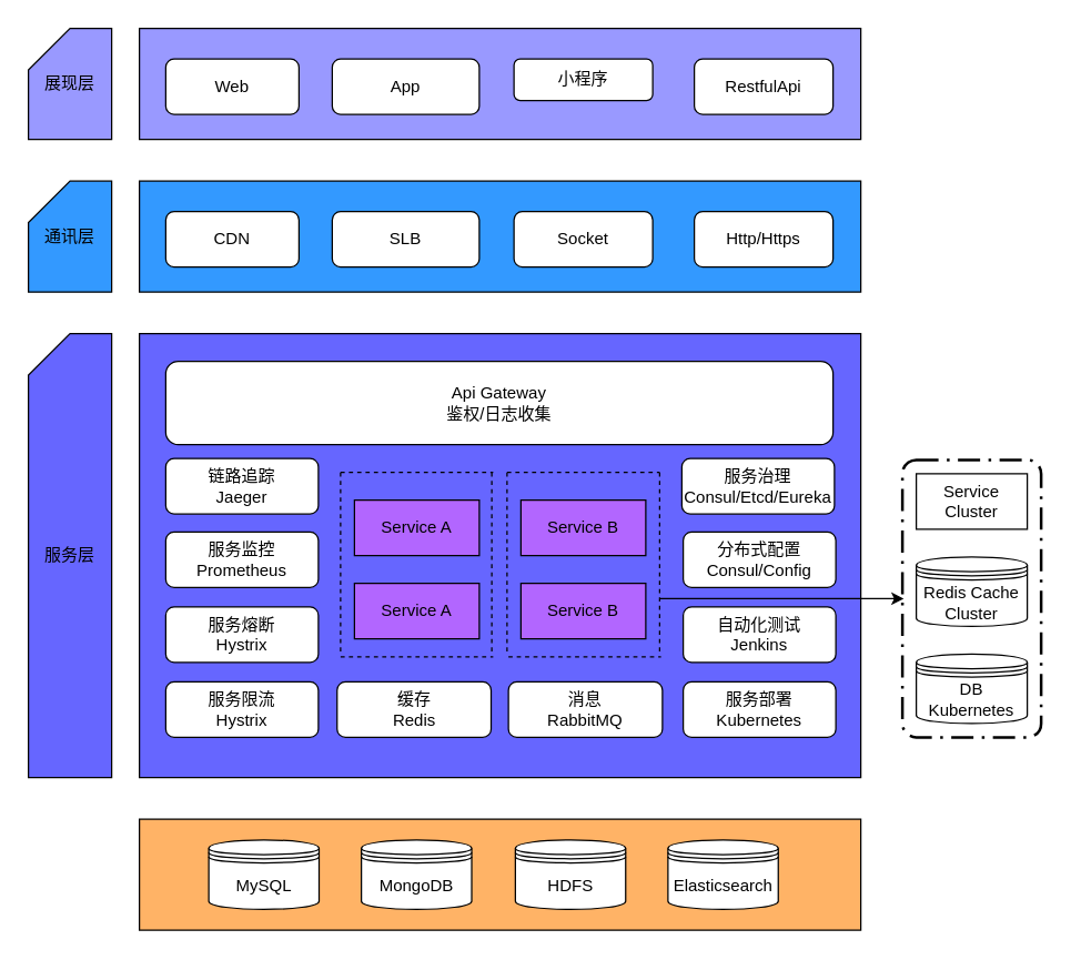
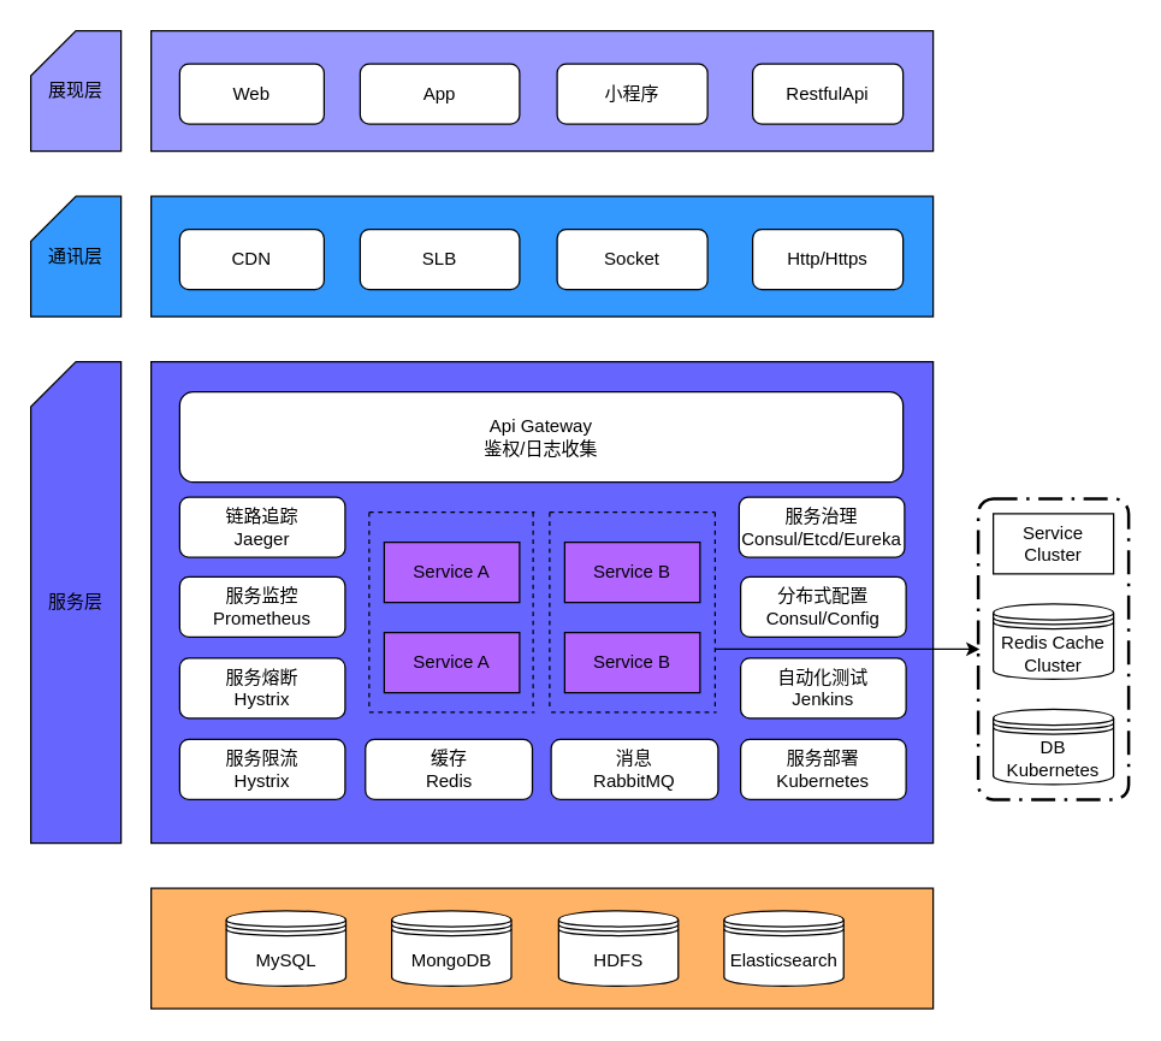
- <mxCell id="43" value="小程序" style="rounded=1;whiteSpace=wrap;html=1;" vertex="1" parent="1"><mxGeometry x="370" y="42" width="100" height="30" as="geometry" /></mxCell>
+ <mxCell id="43" value="小程序" style="rounded=1;whiteSpace=wrap;html=1;" vertex="1" parent="1"><mxGeometry x="370" y="42" width="100" height="40" as="geometry" /></mxCell>
